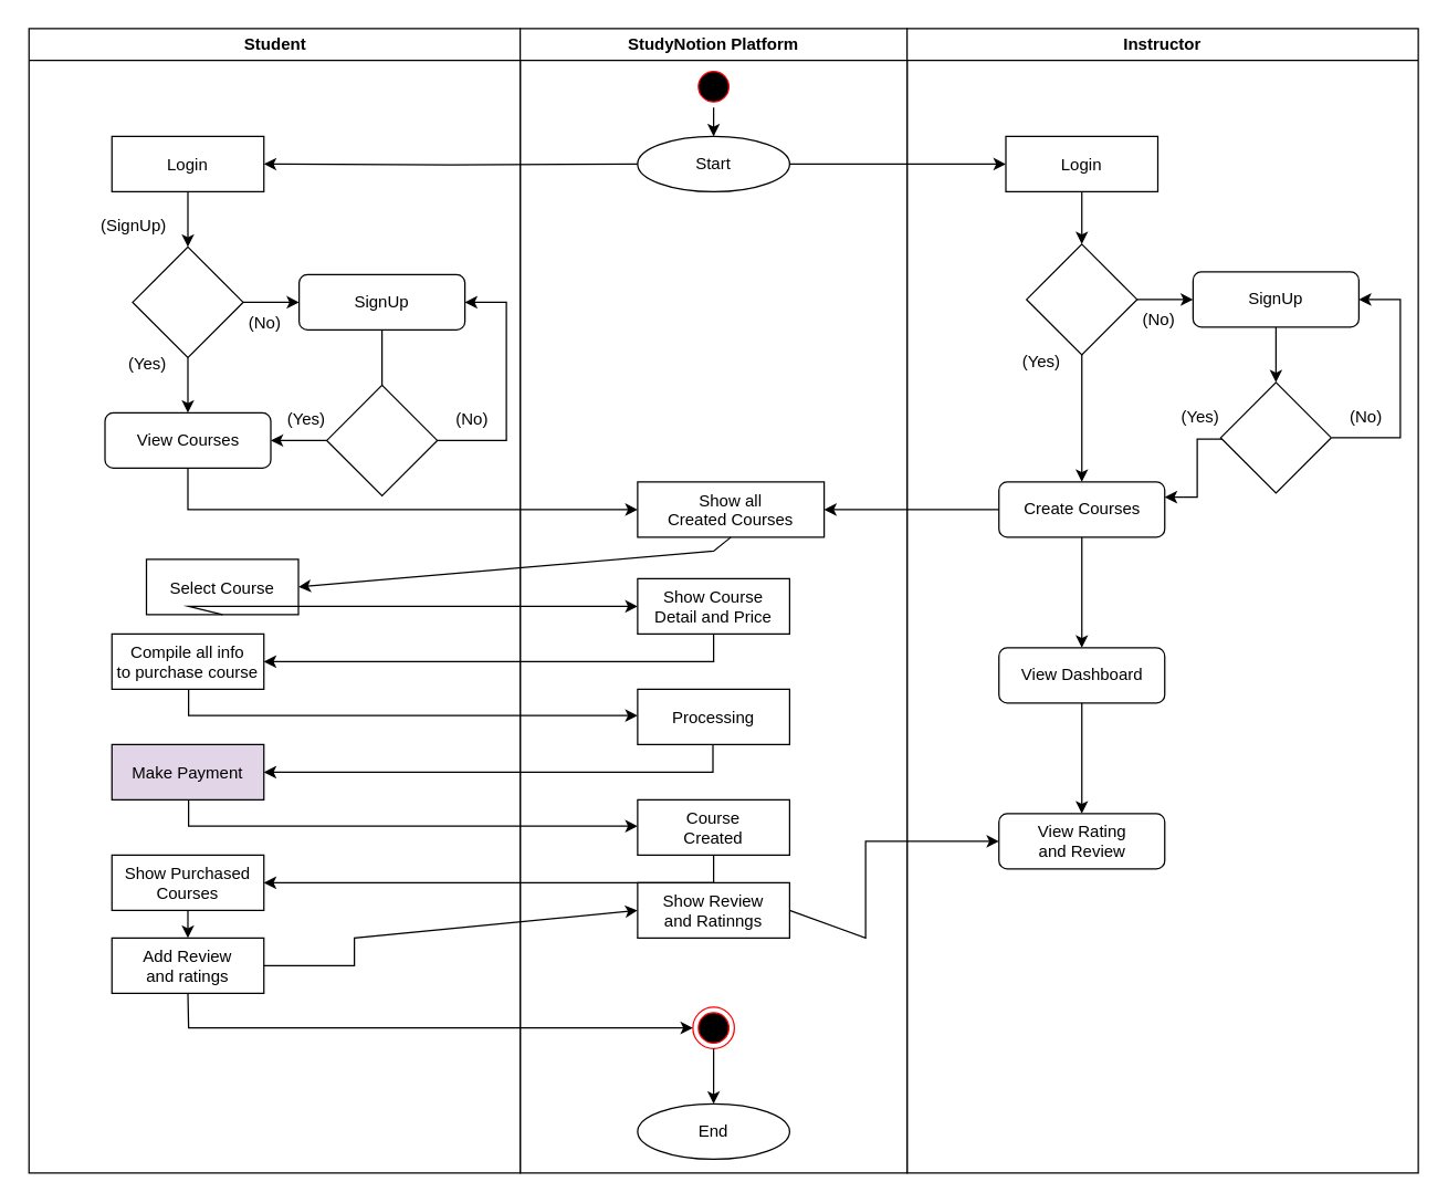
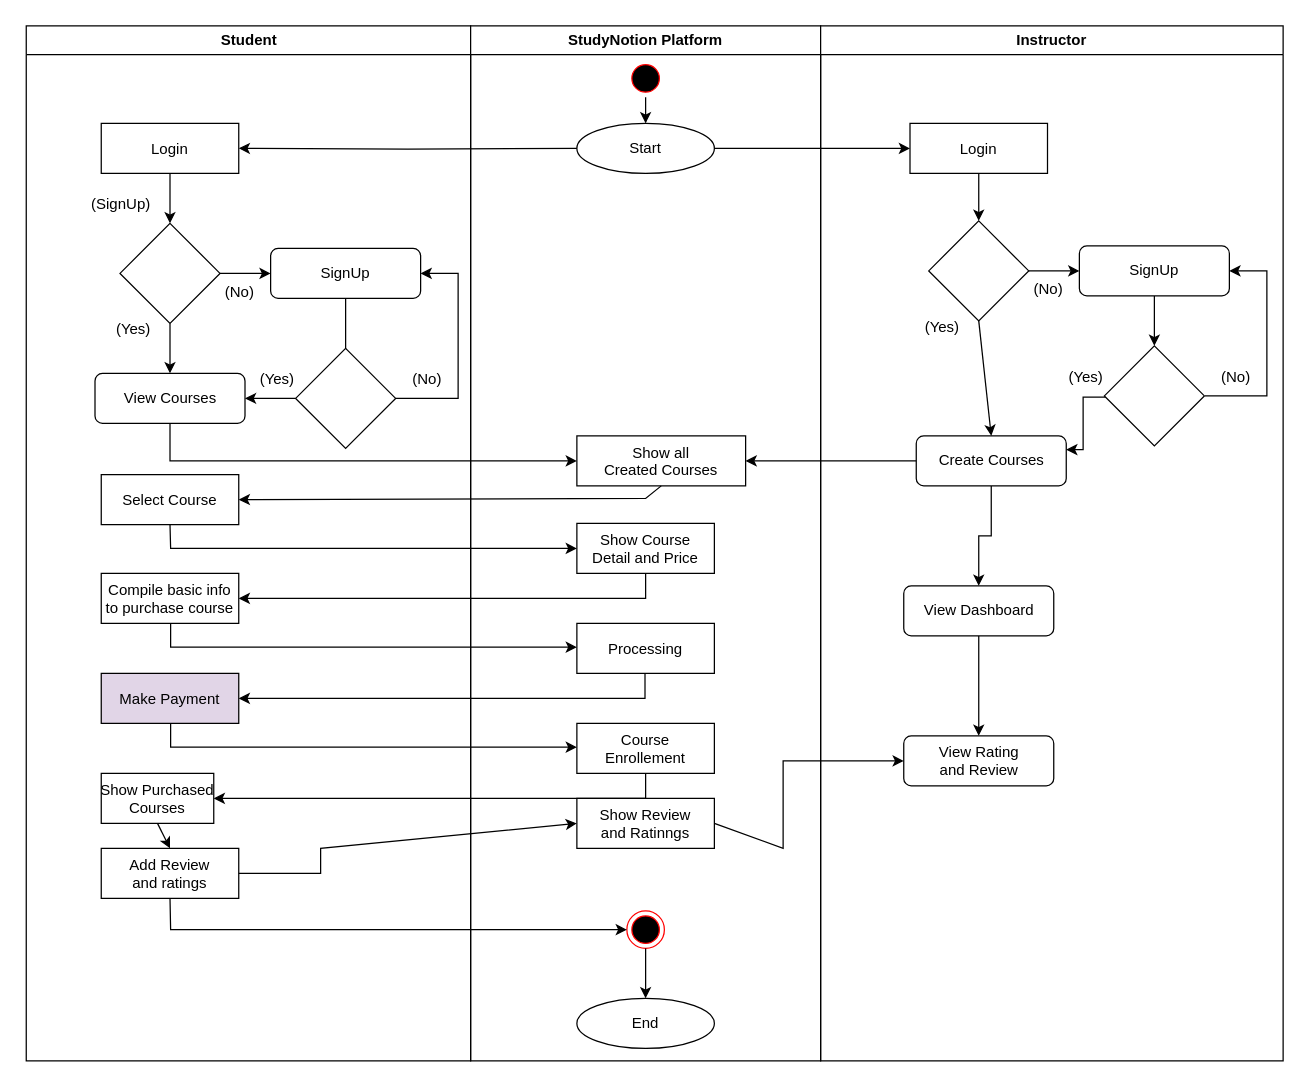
- <mxCell id="42" value="Create Courses" style="rounded=1;whiteSpace=wrap;html=1;" vertex="1" parent="40"><mxGeometry x="66.5" y="328" width="120" height="40" as="geometry" /></mxCell>
+ <mxCell id="42" value="Create Courses" style="rounded=1;whiteSpace=wrap;html=1;" vertex="1" parent="40"><mxGeometry x="76.5" y="328" width="120" height="40" as="geometry" /></mxCell>
- <mxCell id="19" value="Select Course" style="rounded=0;" vertex="1" parent="2"><mxGeometry x="85" y="384" width="110" height="40" as="geometry" /></mxCell>
+ <mxCell id="19" value="Select Course" style="rounded=0;" vertex="1" parent="2"><mxGeometry x="60" y="359" width="110" height="40" as="geometry" /></mxCell>
- <mxCell id="20" value="Compile all info&#10;to purchase course" style="rounded=0;" vertex="1" parent="2"><mxGeometry x="60" y="438" width="110" height="40" as="geometry" /></mxCell>
+ <mxCell id="20" value="Compile basic info&#10;to purchase course" style="rounded=0;" vertex="1" parent="2"><mxGeometry x="60" y="438" width="110" height="40" as="geometry" /></mxCell>
- <mxCell id="34" value="Course&#10;Created" style="rounded=0;" vertex="1" parent="28"><mxGeometry x="85" y="558" width="110" height="40" as="geometry" /></mxCell>
+ <mxCell id="34" value="Course&#10;Enrollement" style="rounded=0;" vertex="1" parent="28"><mxGeometry x="85" y="558" width="110" height="40" as="geometry" /></mxCell>
- <mxCell id="24" value="Show Purchased&#10;Courses" style="rounded=0;" vertex="1" parent="2"><mxGeometry x="60" y="598" width="110" height="40" as="geometry" /></mxCell>
+ <mxCell id="24" value="Show Purchased&#10;Courses" style="rounded=0;" vertex="1" parent="2"><mxGeometry x="60" y="598" width="90" height="40" as="geometry" /></mxCell>
